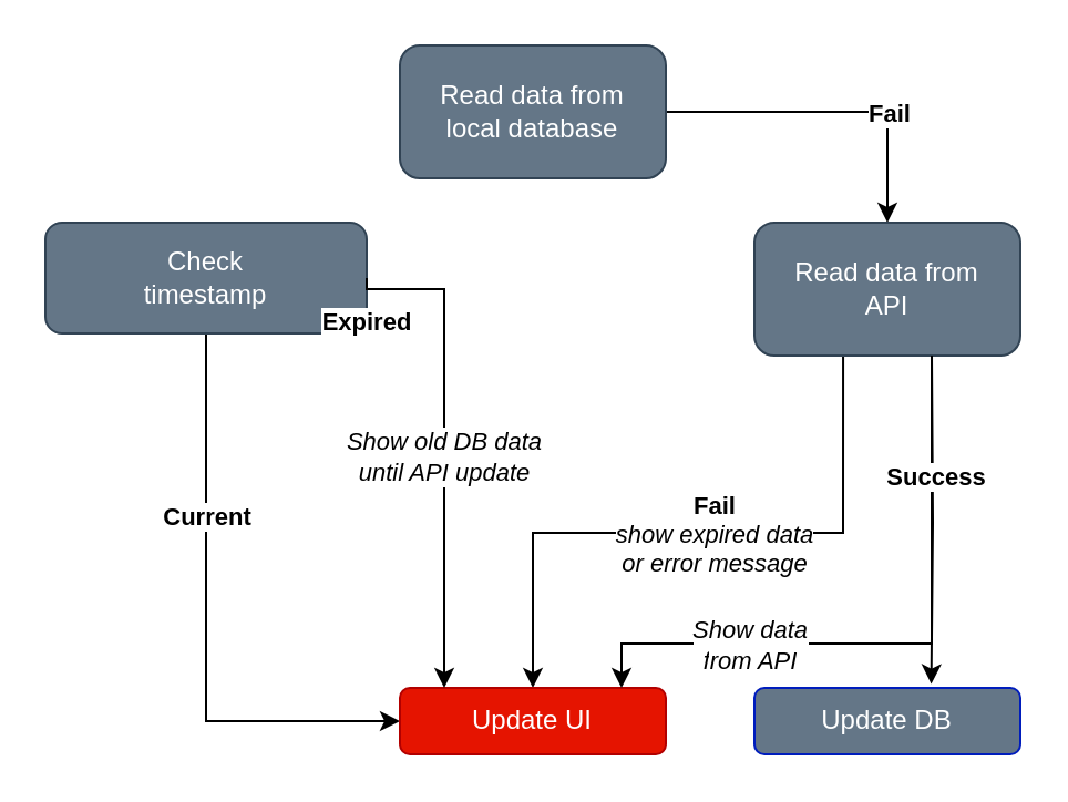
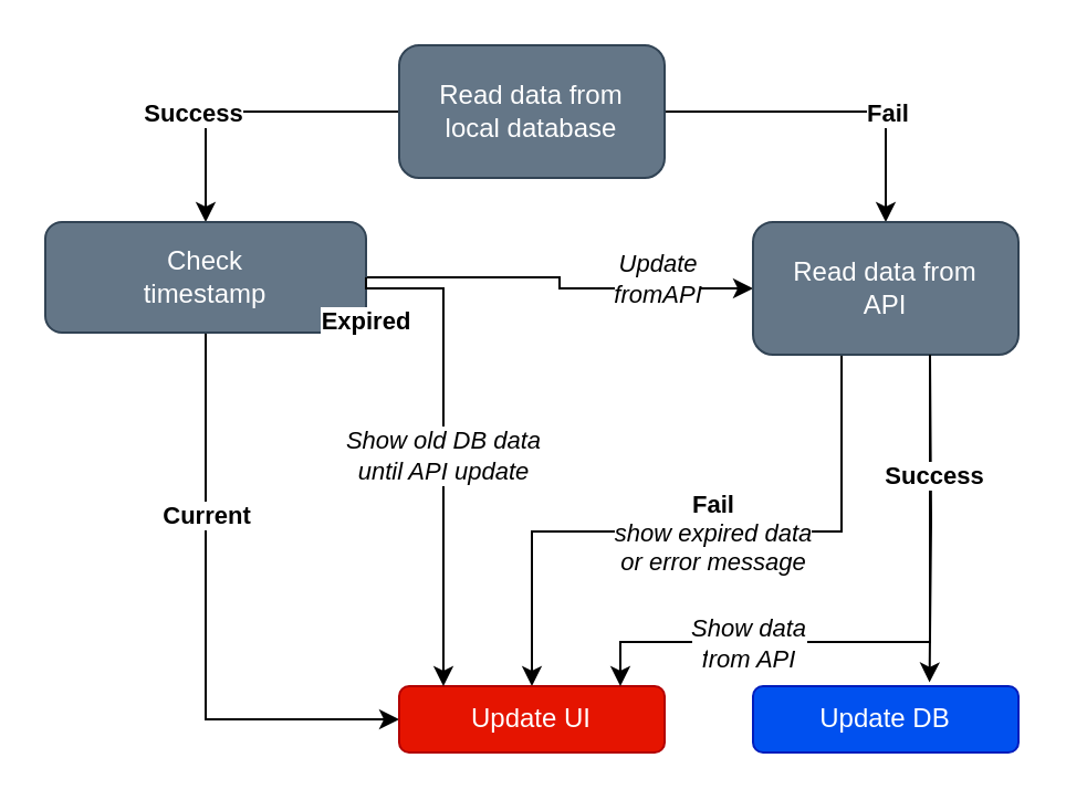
+ <mxCell id="2" style="edgeStyle=orthogonalEdgeStyle;rounded=0;orthogonalLoop=1;jettySize=auto;html=1;exitX=0;exitY=0.5;exitDx=0;exitDy=0;" edge="1" parent="1" source="6" target="11"><mxGeometry relative="1" as="geometry" /></mxCell>
+ <mxCell id="3" value="&lt;b&gt;Success&lt;/b&gt;" style="edgeLabel;html=1;align=center;verticalAlign=middle;resizable=0;points=[];" vertex="1" connectable="0" parent="2"><mxGeometry x="-0.08" y="1" relative="1" as="geometry"><mxPoint x="-31" y="-1" as="offset" /></mxGeometry></mxCell>
+ <mxCell id="7" style="edgeStyle=orthogonalEdgeStyle;rounded=0;orthogonalLoop=1;jettySize=auto;html=1;exitX=1;exitY=0.5;exitDx=0;exitDy=0;entryX=0;entryY=0.5;entryDx=0;entryDy=0;" edge="1" parent="1" source="11" target="15"><mxGeometry relative="1" as="geometry" /></mxCell>
+ <mxCell id="8" value="&lt;i&gt;Update&lt;span style=&quot;background-color: light-dark(#ffffff, var(--ge-dark-color, #121212)); color: light-dark(rgb(0, 0, 0), rgb(255, 255, 255));&quot;&gt;&lt;br&gt;fromAPI&lt;/span&gt;&lt;/i&gt;" style="edgeLabel;html=1;align=center;verticalAlign=middle;resizable=0;points=[];" vertex="1" connectable="0" parent="7"><mxGeometry x="-0.13" y="2" relative="1" as="geometry"><mxPoint x="53" y="2" as="offset" /></mxGeometry></mxCell>
- <mxCell id="17" value="Update DB" style="rounded=1;whiteSpace=wrap;html=1;fillColor=#647687;fontColor=#ffffff;strokeColor=#001DBC;" vertex="1" parent="1"><mxGeometry x="340" y="310" width="120" height="30" as="geometry" /></mxCell>
+ <mxCell id="17" value="Update DB" style="rounded=1;whiteSpace=wrap;html=1;fillColor=#0050ef;fontColor=#ffffff;strokeColor=#001DBC;" vertex="1" parent="1"><mxGeometry x="340" y="310" width="120" height="30" as="geometry" /></mxCell>
